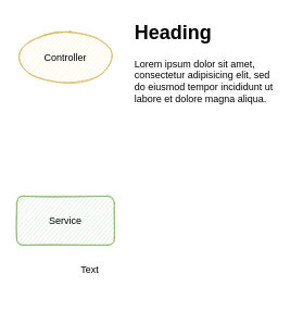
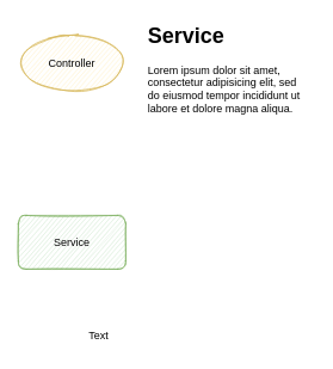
- <mxCell id="5" value="&lt;h1&gt;Heading&lt;/h1&gt;&lt;p&gt;Lorem ipsum dolor sit amet, consectetur adipisicing elit, sed do eiusmod tempor incididunt ut labore et dolore magna aliqua.&lt;/p&gt;" style="text;html=1;strokeColor=none;fillColor=none;spacing=5;spacingTop=-20;whiteSpace=wrap;overflow=hidden;rounded=0;glass=0;labelBorderColor=none;sketch=1;" vertex="1" parent="1"><mxGeometry x="160" y="20" width="190" height="120" as="geometry" /></mxCell>
+ <mxCell id="5" value="&lt;h1&gt;Service&lt;/h1&gt;&lt;p&gt;Lorem ipsum dolor sit amet, consectetur adipisicing elit, sed do eiusmod tempor incididunt ut labore et dolore magna aliqua.&lt;/p&gt;" style="text;html=1;strokeColor=none;fillColor=none;spacing=5;spacingTop=-20;whiteSpace=wrap;overflow=hidden;rounded=0;glass=0;labelBorderColor=none;sketch=1;" vertex="1" parent="1"><mxGeometry x="160" y="20" width="190" height="120" as="geometry" /></mxCell>
- <mxCell id="4" value="Text" style="text;html=1;strokeColor=none;fillColor=none;align=center;verticalAlign=middle;whiteSpace=wrap;rounded=0;glass=0;labelBorderColor=none;sketch=1;" vertex="1" parent="1"><mxGeometry x="80" y="315" width="60" height="30" as="geometry" /></mxCell>
+ <mxCell id="4" value="Text" style="text;html=1;strokeColor=none;fillColor=none;align=center;verticalAlign=middle;whiteSpace=wrap;rounded=0;glass=0;labelBorderColor=none;sketch=1;" vertex="1" parent="1"><mxGeometry x="80" y="360" width="60" height="30" as="geometry" /></mxCell>
